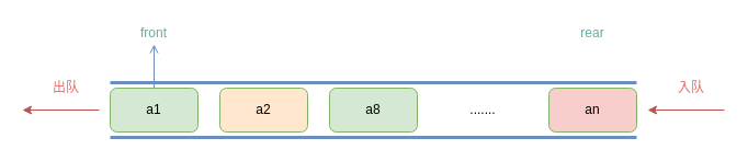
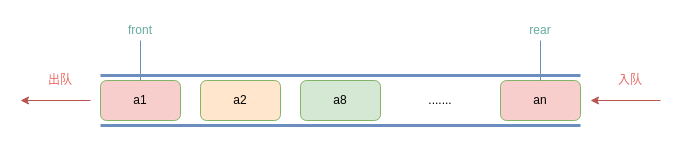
- <mxCell id="12" value="" style="endArrow=open;html=1;strokeWidth=1;entryX=0.5;entryY=1;entryDx=0;entryDy=0;exitX=0.5;exitY=0;exitDx=0;exitDy=0;fillColor=#dae8fc;strokeColor=#6c8ebf;" parent="1" source="3" target="11" edge="1"><mxGeometry width="50" height="50" relative="1" as="geometry"><mxPoint x="140" y="70" as="sourcePoint" /><mxPoint x="330" y="-20" as="targetPoint" /></mxGeometry></mxCell>
+ <mxCell id="12" value="" style="endArrow=none;html=1;strokeWidth=1;entryX=0.5;entryY=1;entryDx=0;entryDy=0;exitX=0.5;exitY=0;exitDx=0;exitDy=0;fillColor=#dae8fc;strokeColor=#6c8ebf;" parent="1" source="3" target="11" edge="1"><mxGeometry width="50" height="50" relative="1" as="geometry"><mxPoint x="140" y="70" as="sourcePoint" /><mxPoint x="330" y="-20" as="targetPoint" /></mxGeometry></mxCell>
+ <mxCell id="14" value="" style="endArrow=none;html=1;strokeWidth=1;exitX=0.5;exitY=0;exitDx=0;exitDy=0;entryX=0.5;entryY=1;entryDx=0;entryDy=0;fillColor=#dae8fc;strokeColor=#6c8ebf;" parent="1" source="7" target="13" edge="1"><mxGeometry width="50" height="50" relative="1" as="geometry"><mxPoint x="600" y="50" as="sourcePoint" /><mxPoint x="650" y="0" as="targetPoint" /></mxGeometry></mxCell>
- <mxCell id="3" value="a1" style="rounded=1;whiteSpace=wrap;html=1;fillColor=#d5e8d4;strokeColor=#82b366;" parent="1" vertex="1"><mxGeometry x="100" y="80" width="80" height="40" as="geometry" /></mxCell>
+ <mxCell id="3" value="a1" style="rounded=1;whiteSpace=wrap;html=1;fillColor=#f8cecc;strokeColor=#82b366;" parent="1" vertex="1"><mxGeometry x="100" y="80" width="80" height="40" as="geometry" /></mxCell>
